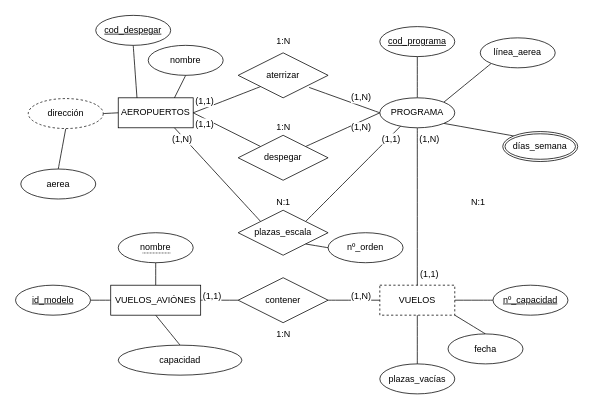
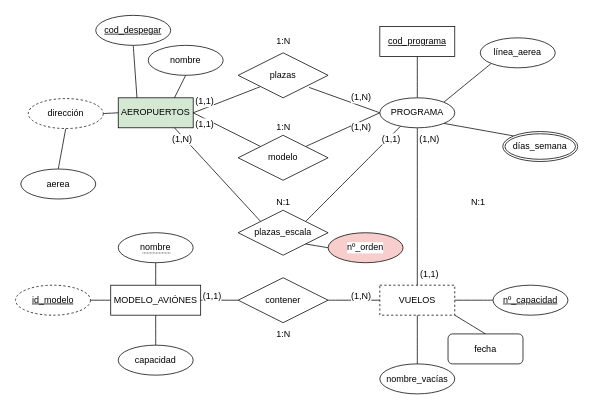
- <mxCell id="33" value="cod_programa" style="ellipse;whiteSpace=wrap;html=1;align=center;fontStyle=4;fontFamily=Helvetica;fontSize=12;fontColor=default;labelBackgroundColor=default;" parent="1" vertex="1"><mxGeometry x="506" y="35" width="100" height="40" as="geometry" /></mxCell>
+ <mxCell id="33" value="cod_programa" style="whiteSpace=wrap;html=1;align=center;fontStyle=4;fontFamily=Helvetica;fontSize=12;fontColor=default;labelBackgroundColor=default;rounded=0;" parent="1" vertex="1"><mxGeometry x="506" y="35" width="100" height="40" as="geometry" /></mxCell>
- <mxCell id="21" value="aterrizar" style="shape=rhombus;perimeter=rhombusPerimeter;whiteSpace=wrap;html=1;align=center;fontFamily=Helvetica;fontSize=12;fontColor=default;labelBackgroundColor=default;" parent="1" vertex="1"><mxGeometry x="317" y="70" width="120" height="60" as="geometry" /></mxCell>
+ <mxCell id="21" value="plazas" style="shape=rhombus;perimeter=rhombusPerimeter;whiteSpace=wrap;html=1;align=center;fontFamily=Helvetica;fontSize=12;fontColor=default;labelBackgroundColor=default;" parent="1" vertex="1"><mxGeometry x="317" y="70" width="120" height="60" as="geometry" /></mxCell>
- <mxCell id="3" value="AEROPUERTOS" style="whiteSpace=wrap;html=1;align=center;" parent="1" vertex="1"><mxGeometry x="157" y="130" width="100" height="40" as="geometry" /></mxCell>
+ <mxCell id="3" value="AEROPUERTOS" style="whiteSpace=wrap;html=1;align=center;fillColor=#d5e8d4;" parent="1" vertex="1"><mxGeometry x="157" y="130" width="100" height="40" as="geometry" /></mxCell>
- <mxCell id="23" value="despegar" style="shape=rhombus;perimeter=rhombusPerimeter;whiteSpace=wrap;html=1;align=center;fontFamily=Helvetica;fontSize=12;fontColor=default;labelBackgroundColor=default;" parent="1" vertex="1"><mxGeometry x="317" y="180" width="120" height="60" as="geometry" /></mxCell>
+ <mxCell id="23" value="modelo" style="shape=rhombus;perimeter=rhombusPerimeter;whiteSpace=wrap;html=1;align=center;fontFamily=Helvetica;fontSize=12;fontColor=default;labelBackgroundColor=default;" parent="1" vertex="1"><mxGeometry x="317" y="180" width="120" height="60" as="geometry" /></mxCell>
- <mxCell id="61" value="nº_orden" style="ellipse;whiteSpace=wrap;html=1;align=center;fontFamily=Helvetica;fontSize=12;fontColor=default;labelBackgroundColor=default;" parent="1" vertex="1"><mxGeometry x="437" y="310" width="100" height="40" as="geometry" /></mxCell>
+ <mxCell id="61" value="nº_orden" style="ellipse;whiteSpace=wrap;html=1;align=center;fontFamily=Helvetica;fontSize=12;fontColor=default;labelBackgroundColor=default;fillColor=#f8cecc;" parent="1" vertex="1"><mxGeometry x="437" y="310" width="100" height="40" as="geometry" /></mxCell>
- <mxCell id="53" value="id_modelo" style="ellipse;whiteSpace=wrap;html=1;align=center;fontStyle=4;fontFamily=Helvetica;fontSize=12;fontColor=default;labelBackgroundColor=default;" parent="1" vertex="1"><mxGeometry x="20" y="380" width="100" height="40" as="geometry" /></mxCell>
+ <mxCell id="53" value="id_modelo" style="ellipse;whiteSpace=wrap;html=1;align=center;fontStyle=4;fontFamily=Helvetica;fontSize=12;fontColor=default;labelBackgroundColor=default;dashed=1;" parent="1" vertex="1"><mxGeometry x="20" y="380" width="100" height="40" as="geometry" /></mxCell>
- <mxCell id="45" value="VUELOS_AVIÓNES" style="whiteSpace=wrap;html=1;align=center;fontFamily=Helvetica;fontSize=12;fontColor=default;labelBackgroundColor=default;" parent="1" vertex="1"><mxGeometry x="147" y="380" width="120" height="40" as="geometry" /></mxCell>
+ <mxCell id="45" value="MODELO_AVIÓNES" style="whiteSpace=wrap;html=1;align=center;fontFamily=Helvetica;fontSize=12;fontColor=default;labelBackgroundColor=default;" parent="1" vertex="1"><mxGeometry x="147" y="380" width="120" height="40" as="geometry" /></mxCell>
- <mxCell id="36" value="fecha" style="ellipse;whiteSpace=wrap;html=1;align=center;fontFamily=Helvetica;fontSize=12;fontColor=default;labelBackgroundColor=default;" parent="1" vertex="1"><mxGeometry x="597" y="445" width="100" height="40" as="geometry" /></mxCell>
+ <mxCell id="36" value="fecha" style="whiteSpace=wrap;html=1;align=center;fontFamily=Helvetica;fontSize=12;fontColor=default;labelBackgroundColor=default;rounded=1;" parent="1" vertex="1"><mxGeometry x="597" y="445" width="100" height="40" as="geometry" /></mxCell>
- <mxCell id="13" value="capacidad" style="ellipse;whiteSpace=wrap;html=1;align=center;fontFamily=Helvetica;fontSize=12;fontColor=default;labelBackgroundColor=default;" parent="1" vertex="1"><mxGeometry x="157" y="460" width="165" height="40" as="geometry" /></mxCell>
+ <mxCell id="13" value="capacidad" style="ellipse;whiteSpace=wrap;html=1;align=center;fontFamily=Helvetica;fontSize=12;fontColor=default;labelBackgroundColor=default;" parent="1" vertex="1"><mxGeometry x="157" y="460" width="100" height="40" as="geometry" /></mxCell>
- <mxCell id="38" value="plazas_vacías" style="ellipse;whiteSpace=wrap;html=1;align=center;fontFamily=Helvetica;fontSize=12;fontColor=default;labelBackgroundColor=default;" parent="1" vertex="1"><mxGeometry x="506" y="485" width="100" height="40" as="geometry" /></mxCell>
+ <mxCell id="38" value="nombre_vacías" style="ellipse;whiteSpace=wrap;html=1;align=center;fontFamily=Helvetica;fontSize=12;fontColor=default;labelBackgroundColor=default;" parent="1" vertex="1"><mxGeometry x="506" y="485" width="100" height="40" as="geometry" /></mxCell>
